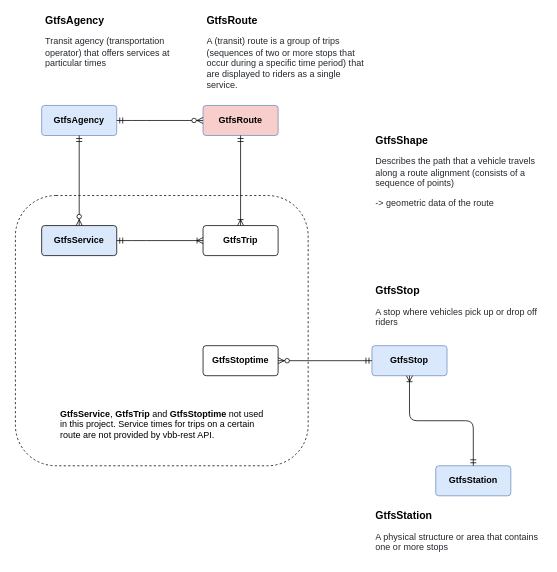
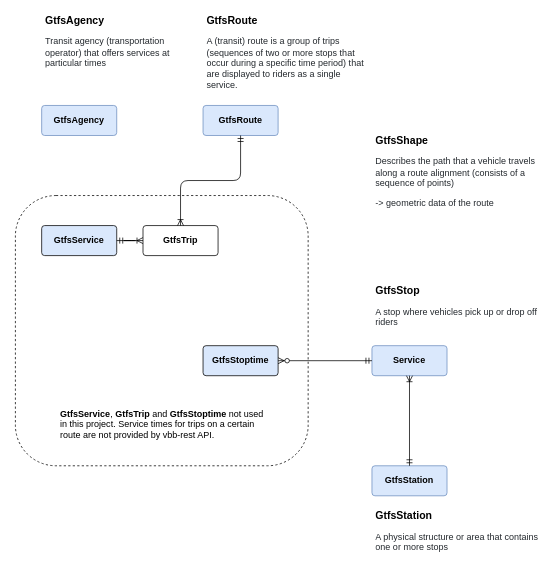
- <mxCell id="10" value="" style="edgeStyle=entityRelationEdgeStyle;fontSize=12;html=1;endArrow=ERzeroToMany;startArrow=ERmandOne;entryX=0;entryY=0.5;entryDx=0;entryDy=0;exitX=1;exitY=0.5;exitDx=0;exitDy=0;" parent="1" source="3" target="4" edge="1"><mxGeometry width="100" height="100" relative="1" as="geometry"><mxPoint x="265" y="450" as="sourcePoint" /><mxPoint x="365" y="350" as="targetPoint" /></mxGeometry></mxCell>
- <mxCell id="4" value="&lt;b&gt;GtfsRoute&lt;/b&gt;" style="rounded=1;arcSize=10;whiteSpace=wrap;html=1;align=center;fillColor=#f8cecc;strokeColor=#6c8ebf;" parent="1" vertex="1"><mxGeometry x="270" y="140" width="100" height="40" as="geometry" /></mxCell>
+ <mxCell id="4" value="&lt;b&gt;GtfsRoute&lt;/b&gt;" style="rounded=1;arcSize=10;whiteSpace=wrap;html=1;align=center;fillColor=#dae8fc;strokeColor=#6c8ebf;" parent="1" vertex="1"><mxGeometry x="270" y="140" width="100" height="40" as="geometry" /></mxCell>
- <mxCell id="11" value="" style="edgeStyle=orthogonalEdgeStyle;fontSize=12;html=1;endArrow=ERzeroToMany;startArrow=ERmandOne;exitX=0.5;exitY=1;exitDx=0;exitDy=0;entryX=0.5;entryY=0;entryDx=0;entryDy=0;" parent="1" source="3" target="9" edge="1"><mxGeometry width="100" height="100" relative="1" as="geometry"><mxPoint x="265" y="450" as="sourcePoint" /><mxPoint x="365" y="350" as="targetPoint" /></mxGeometry></mxCell>
- <mxCell id="5" value="GtfsTrip" style="rounded=1;arcSize=10;whiteSpace=wrap;html=1;align=center;fontStyle=1" parent="1" vertex="1"><mxGeometry x="270" y="300" width="100" height="40" as="geometry" /></mxCell>
+ <mxCell id="5" value="GtfsTrip" style="rounded=1;arcSize=10;whiteSpace=wrap;html=1;align=center;fontStyle=1" parent="1" vertex="1"><mxGeometry x="190" y="300" width="100" height="40" as="geometry" /></mxCell>
- <mxCell id="6" value="GtfsStoptime" style="rounded=1;arcSize=10;whiteSpace=wrap;html=1;align=center;fontStyle=1" parent="1" vertex="1"><mxGeometry x="270" y="460" width="100" height="40" as="geometry" /></mxCell>
+ <mxCell id="6" value="GtfsStoptime" style="rounded=1;arcSize=10;whiteSpace=wrap;html=1;align=center;fontStyle=1;fillColor=#dae8fc;" parent="1" vertex="1"><mxGeometry x="270" y="460" width="100" height="40" as="geometry" /></mxCell>
- <mxCell id="8" value="&lt;b&gt;GtfsStop&lt;/b&gt;" style="rounded=1;arcSize=10;whiteSpace=wrap;html=1;align=center;fillColor=#dae8fc;strokeColor=#6c8ebf;" parent="1" vertex="1"><mxGeometry x="495" y="460" width="100" height="40" as="geometry" /></mxCell>
+ <mxCell id="8" value="&lt;b&gt;Service&lt;/b&gt;" style="rounded=1;arcSize=10;whiteSpace=wrap;html=1;align=center;fillColor=#dae8fc;strokeColor=#6c8ebf;" parent="1" vertex="1"><mxGeometry x="495" y="460" width="100" height="40" as="geometry" /></mxCell>
- <mxCell id="7" value="&lt;b&gt;GtfsStation&lt;/b&gt;" style="rounded=1;arcSize=10;whiteSpace=wrap;html=1;align=center;fillColor=#dae8fc;strokeColor=#6c8ebf;" parent="1" vertex="1"><mxGeometry x="580" y="620" width="100" height="40" as="geometry" /></mxCell>
+ <mxCell id="7" value="&lt;b&gt;GtfsStation&lt;/b&gt;" style="rounded=1;arcSize=10;whiteSpace=wrap;html=1;align=center;fillColor=#dae8fc;strokeColor=#6c8ebf;" parent="1" vertex="1"><mxGeometry x="495" y="620" width="100" height="40" as="geometry" /></mxCell>
